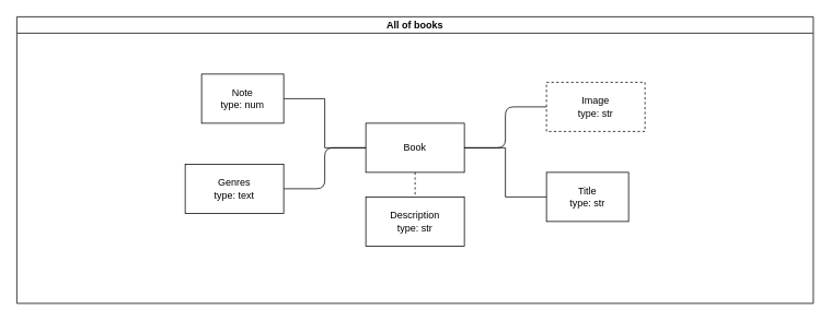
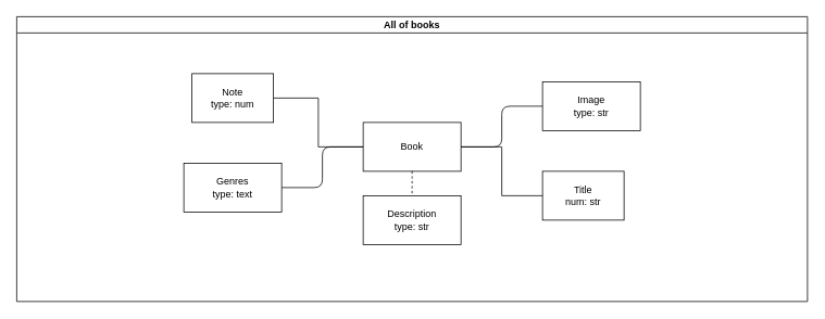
- <mxCell id="7" value="Note&lt;br&gt;type: num" style="whiteSpace=wrap;html=1;align=center;verticalAlign=middle;treeFolding=1;treeMoving=1;newEdgeStyle={&quot;edgeStyle&quot;:&quot;elbowEdgeStyle&quot;,&quot;startArrow&quot;:&quot;none&quot;,&quot;endArrow&quot;:&quot;none&quot;};" parent="2" vertex="1"><mxGeometry x="225" y="70" width="100" height="60" as="geometry" /></mxCell>
+ <mxCell id="7" value="Note&lt;br&gt;type: num" style="whiteSpace=wrap;html=1;align=center;verticalAlign=middle;treeFolding=1;treeMoving=1;newEdgeStyle={&quot;edgeStyle&quot;:&quot;elbowEdgeStyle&quot;,&quot;startArrow&quot;:&quot;none&quot;,&quot;endArrow&quot;:&quot;none&quot;};" parent="2" vertex="1"><mxGeometry x="215" y="70" width="100" height="60" as="geometry" /></mxCell>
- <mxCell id="11" value="Image&lt;div&gt;&lt;span style=&quot;color: rgb(0, 0, 0);&quot;&gt;type: str&lt;/span&gt;&lt;/div&gt;" style="whiteSpace=wrap;html=1;align=center;treeFolding=1;treeMoving=1;newEdgeStyle={&quot;edgeStyle&quot;:&quot;elbowEdgeStyle&quot;,&quot;startArrow&quot;:&quot;none&quot;,&quot;endArrow&quot;:&quot;none&quot;};dashed=1;" parent="2" vertex="1"><mxGeometry x="645" y="80" width="120" height="60" as="geometry" /></mxCell>
+ <mxCell id="11" value="Image&lt;div&gt;&lt;span style=&quot;color: rgb(0, 0, 0);&quot;&gt;type: str&lt;/span&gt;&lt;/div&gt;" style="whiteSpace=wrap;html=1;align=center;treeFolding=1;treeMoving=1;newEdgeStyle={&quot;edgeStyle&quot;:&quot;elbowEdgeStyle&quot;,&quot;startArrow&quot;:&quot;none&quot;,&quot;endArrow&quot;:&quot;none&quot;};" parent="2" vertex="1"><mxGeometry x="645" y="80" width="120" height="60" as="geometry" /></mxCell>
- <mxCell id="6" value="Title&lt;br&gt;type: str" style="whiteSpace=wrap;html=1;align=center;verticalAlign=middle;treeFolding=1;treeMoving=1;newEdgeStyle={&quot;edgeStyle&quot;:&quot;elbowEdgeStyle&quot;,&quot;startArrow&quot;:&quot;none&quot;,&quot;endArrow&quot;:&quot;none&quot;};gradientColor=none;" parent="2" vertex="1"><mxGeometry x="645" y="190" width="100" height="60" as="geometry" /></mxCell>
+ <mxCell id="6" value="Title&lt;br&gt;num: str" style="whiteSpace=wrap;html=1;align=center;verticalAlign=middle;treeFolding=1;treeMoving=1;newEdgeStyle={&quot;edgeStyle&quot;:&quot;elbowEdgeStyle&quot;,&quot;startArrow&quot;:&quot;none&quot;,&quot;endArrow&quot;:&quot;none&quot;};gradientColor=none;" parent="2" vertex="1"><mxGeometry x="645" y="190" width="100" height="60" as="geometry" /></mxCell>
